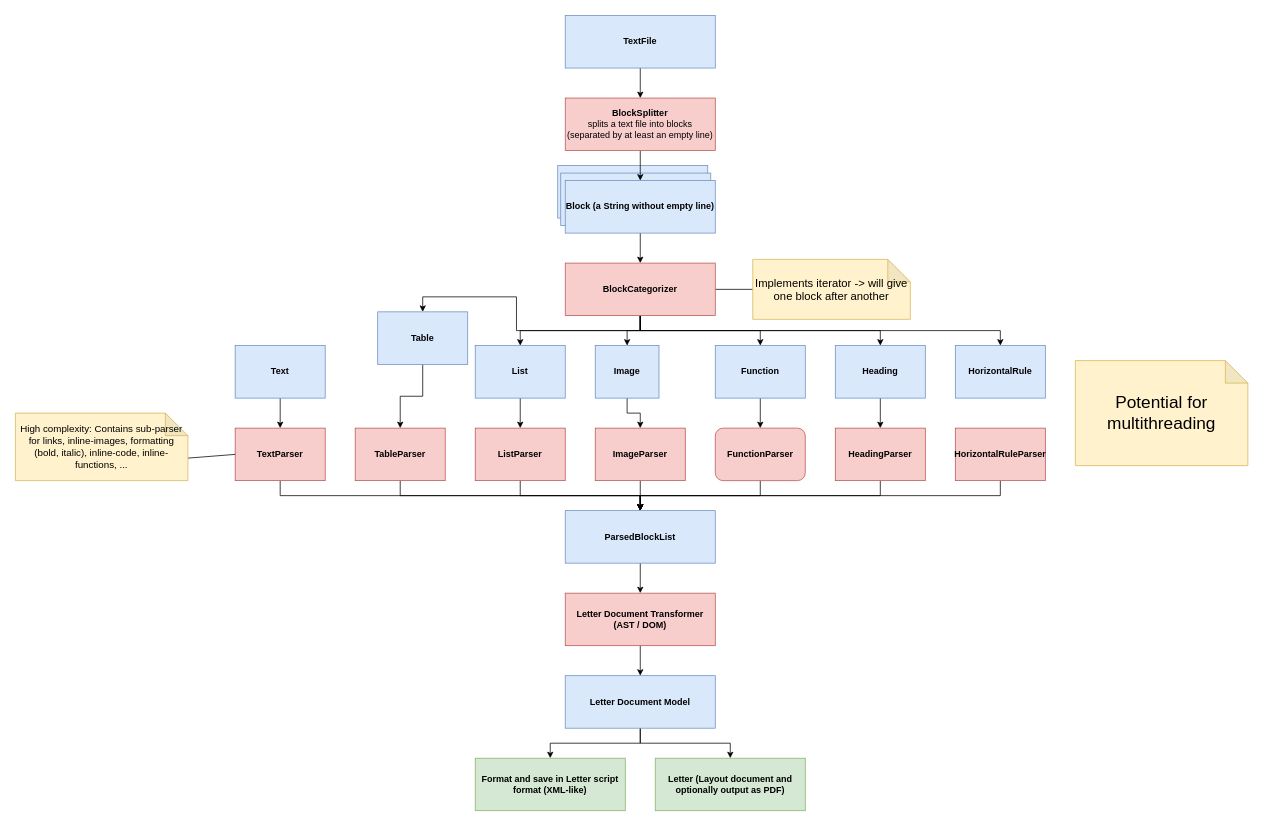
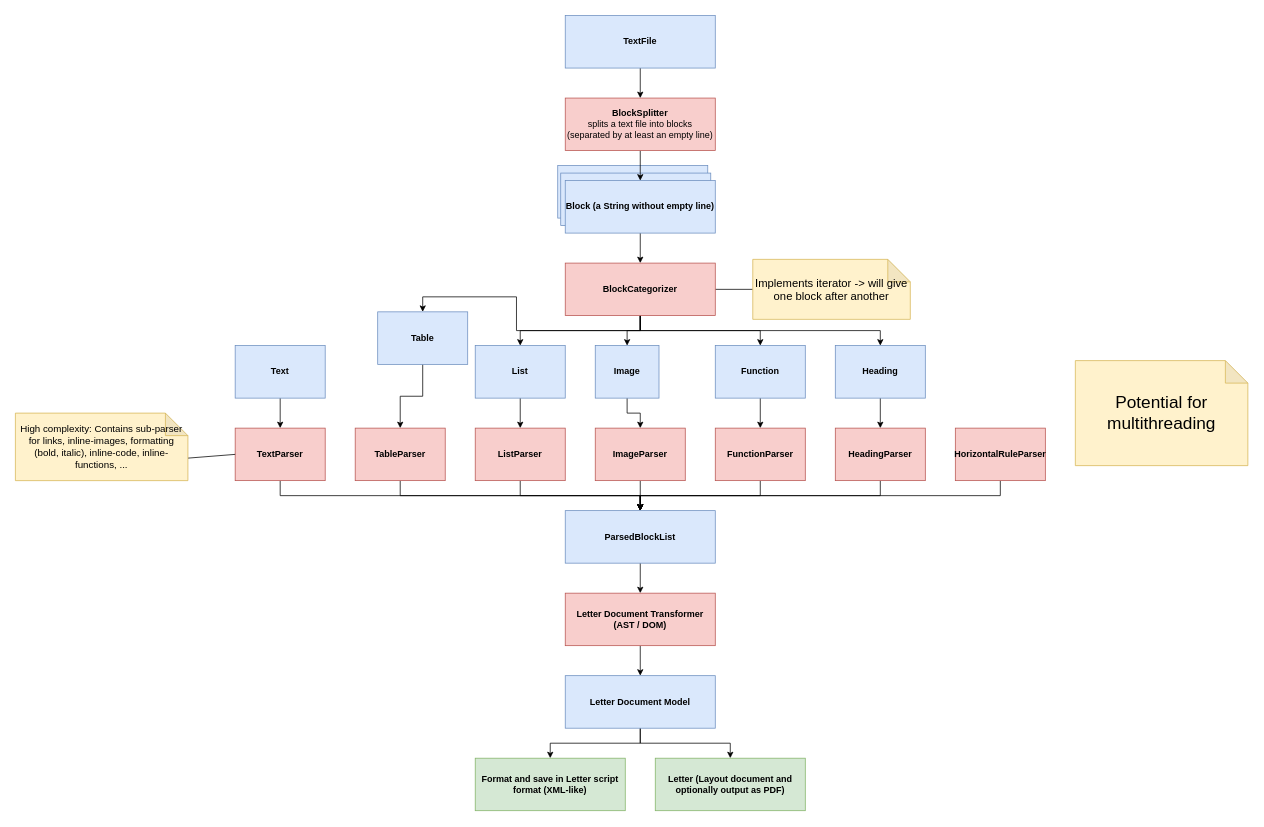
- <mxCell id="13" style="edgeStyle=orthogonalEdgeStyle;rounded=0;orthogonalLoop=1;jettySize=auto;html=1;exitX=0.5;exitY=1;exitDx=0;exitDy=0;entryX=0.5;entryY=0;entryDx=0;entryDy=0;" edge="1" parent="1" source="17" target="30"><mxGeometry relative="1" as="geometry" /></mxCell>
- <mxCell id="30" value="HorizontalRule" style="rounded=0;whiteSpace=wrap;html=1;fontStyle=1;fillColor=#dae8fc;strokeColor=#6c8ebf;" vertex="1" parent="1"><mxGeometry x="1273" y="460" width="120" height="70" as="geometry" /></mxCell>
- <mxCell id="38" value="FunctionParser" style="whiteSpace=wrap;html=1;fontStyle=1;fillColor=#f8cecc;strokeColor=#b85450;rounded=1;" vertex="1" parent="1"><mxGeometry x="953" y="570" width="120" height="70" as="geometry" /></mxCell>
+ <mxCell id="38" value="FunctionParser" style="rounded=0;whiteSpace=wrap;html=1;fontStyle=1;fillColor=#f8cecc;strokeColor=#b85450;" vertex="1" parent="1"><mxGeometry x="953" y="570" width="120" height="70" as="geometry" /></mxCell>
